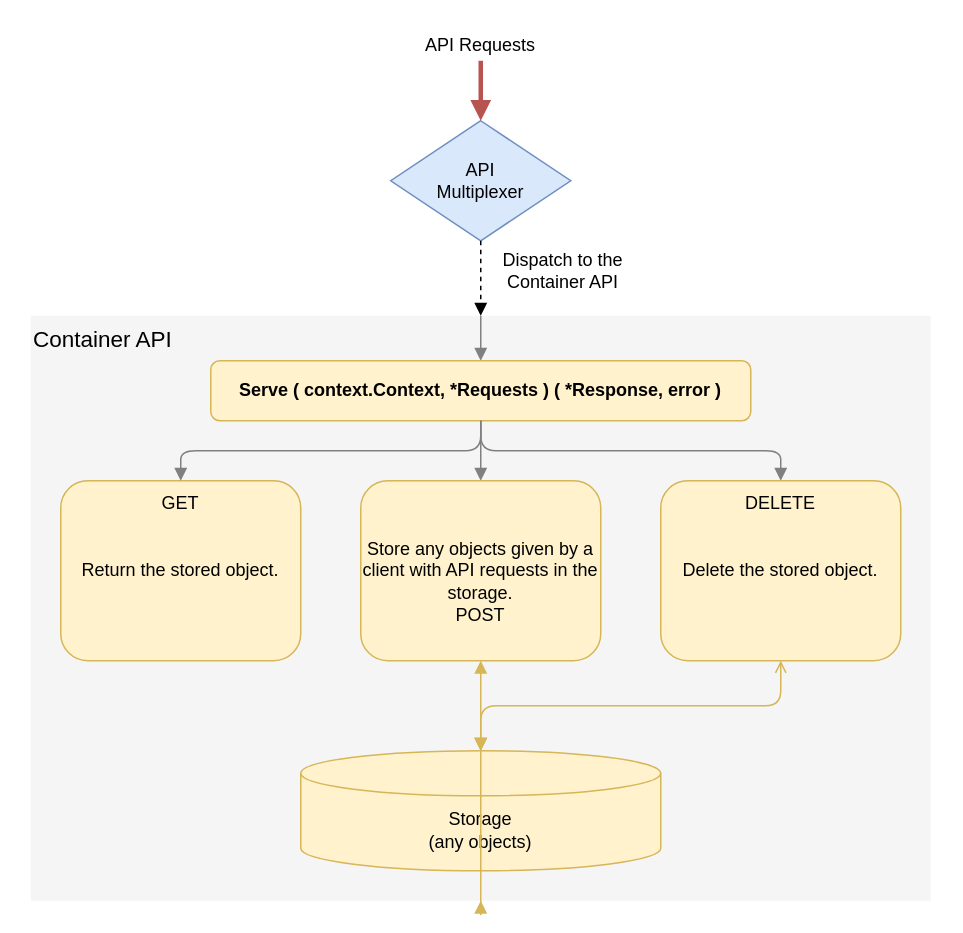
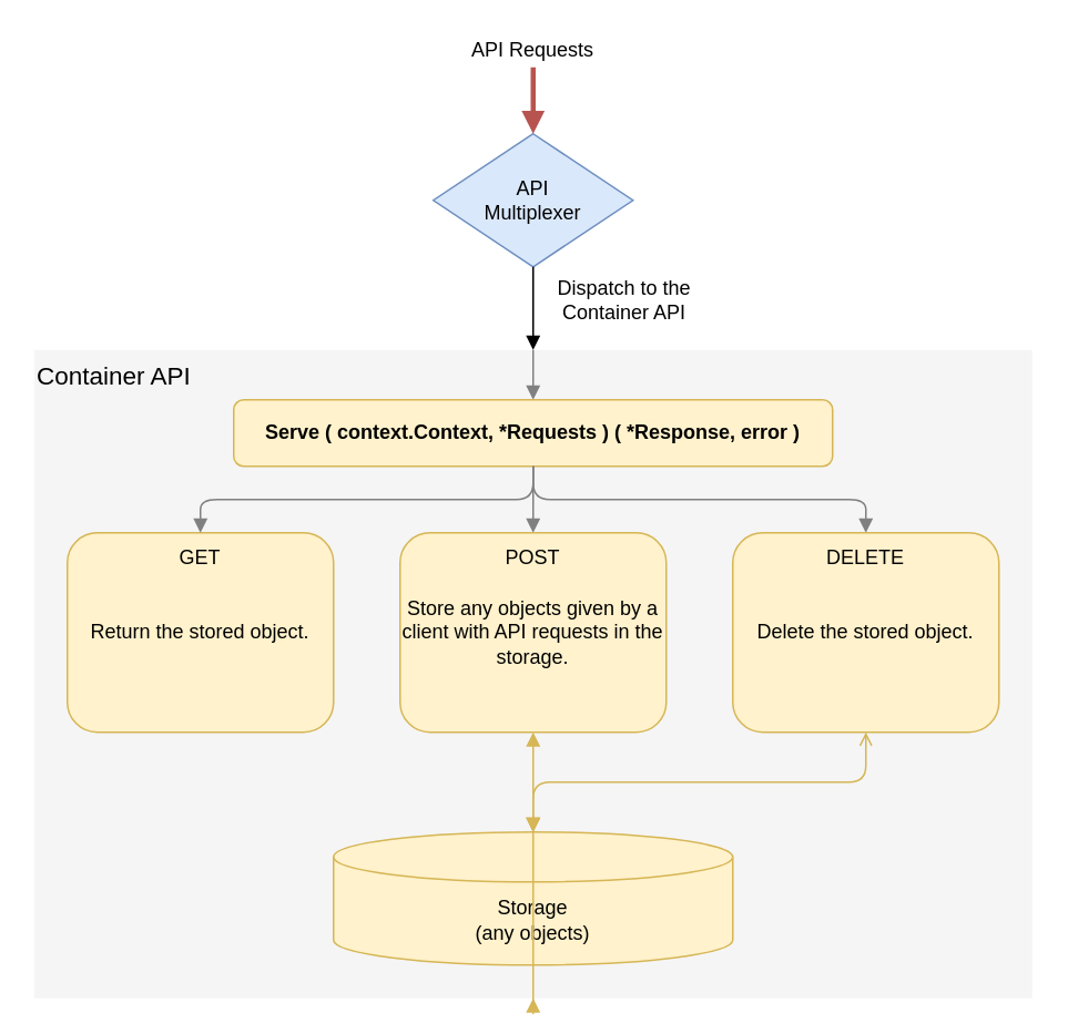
- <mxCell id="6" style="edgeStyle=orthogonalEdgeStyle;html=1;exitX=0.5;exitY=1;exitDx=0;exitDy=0;endArrow=block;endFill=1;entryX=0.5;entryY=0;entryDx=0;entryDy=0;dashed=1;" parent="1" source="4" target="2" edge="1"><mxGeometry relative="1" as="geometry"><mxPoint x="350" y="130" as="sourcePoint" /><mxPoint x="340" y="180" as="targetPoint" /></mxGeometry></mxCell>
+ <mxCell id="6" style="edgeStyle=orthogonalEdgeStyle;html=1;exitX=0.5;exitY=1;exitDx=0;exitDy=0;endArrow=block;endFill=1;entryX=0.5;entryY=0;entryDx=0;entryDy=0;" parent="1" source="4" target="2" edge="1"><mxGeometry relative="1" as="geometry"><mxPoint x="350" y="130" as="sourcePoint" /><mxPoint x="340" y="180" as="targetPoint" /></mxGeometry></mxCell>
- <mxCell id="19" value="POST" style="text;html=1;strokeColor=none;fillColor=none;align=center;verticalAlign=middle;whiteSpace=wrap;rounded=0;" parent="1" vertex="1"><mxGeometry x="280" y="395" width="80" height="30" as="geometry" /></mxCell>
+ <mxCell id="19" value="POST" style="text;html=1;strokeColor=none;fillColor=none;align=center;verticalAlign=middle;whiteSpace=wrap;rounded=0;" parent="1" vertex="1"><mxGeometry x="280" y="320" width="80" height="30" as="geometry" /></mxCell>
